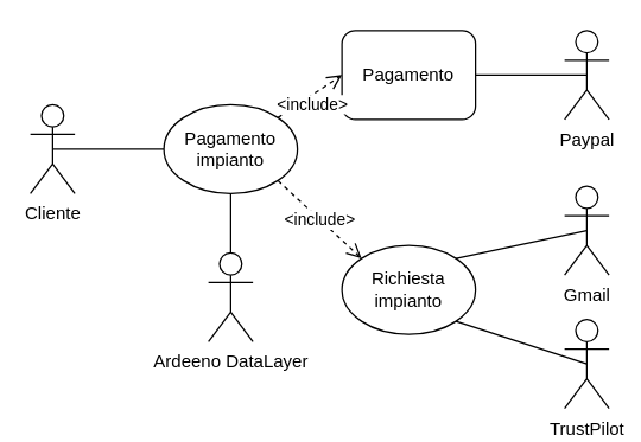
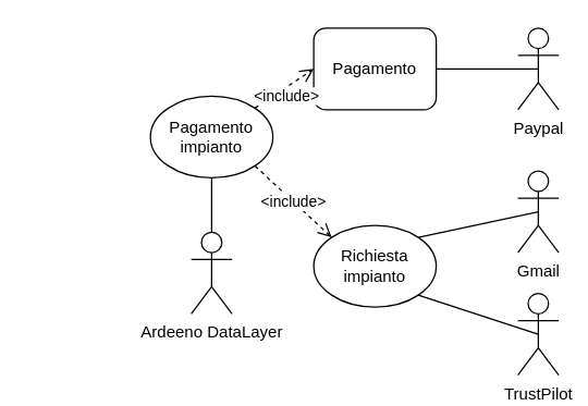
- <mxCell id="2" value="Cliente" style="shape=umlActor;verticalLabelPosition=bottom;verticalAlign=top;html=1;outlineConnect=0;perimeterSpacing=14;" parent="1" vertex="1"><mxGeometry x="20" y="70" width="30" height="60" as="geometry" /></mxCell>
- <mxCell id="3" style="rounded=0;orthogonalLoop=1;jettySize=auto;html=1;exitX=0;exitY=0.5;exitDx=0;exitDy=0;endArrow=none;endFill=0;entryX=0.5;entryY=0.5;entryDx=0;entryDy=0;entryPerimeter=0;" parent="1" source="4" target="2" edge="1"><mxGeometry relative="1" as="geometry"><mxPoint x="-80" y="110" as="targetPoint" /></mxGeometry></mxCell>
